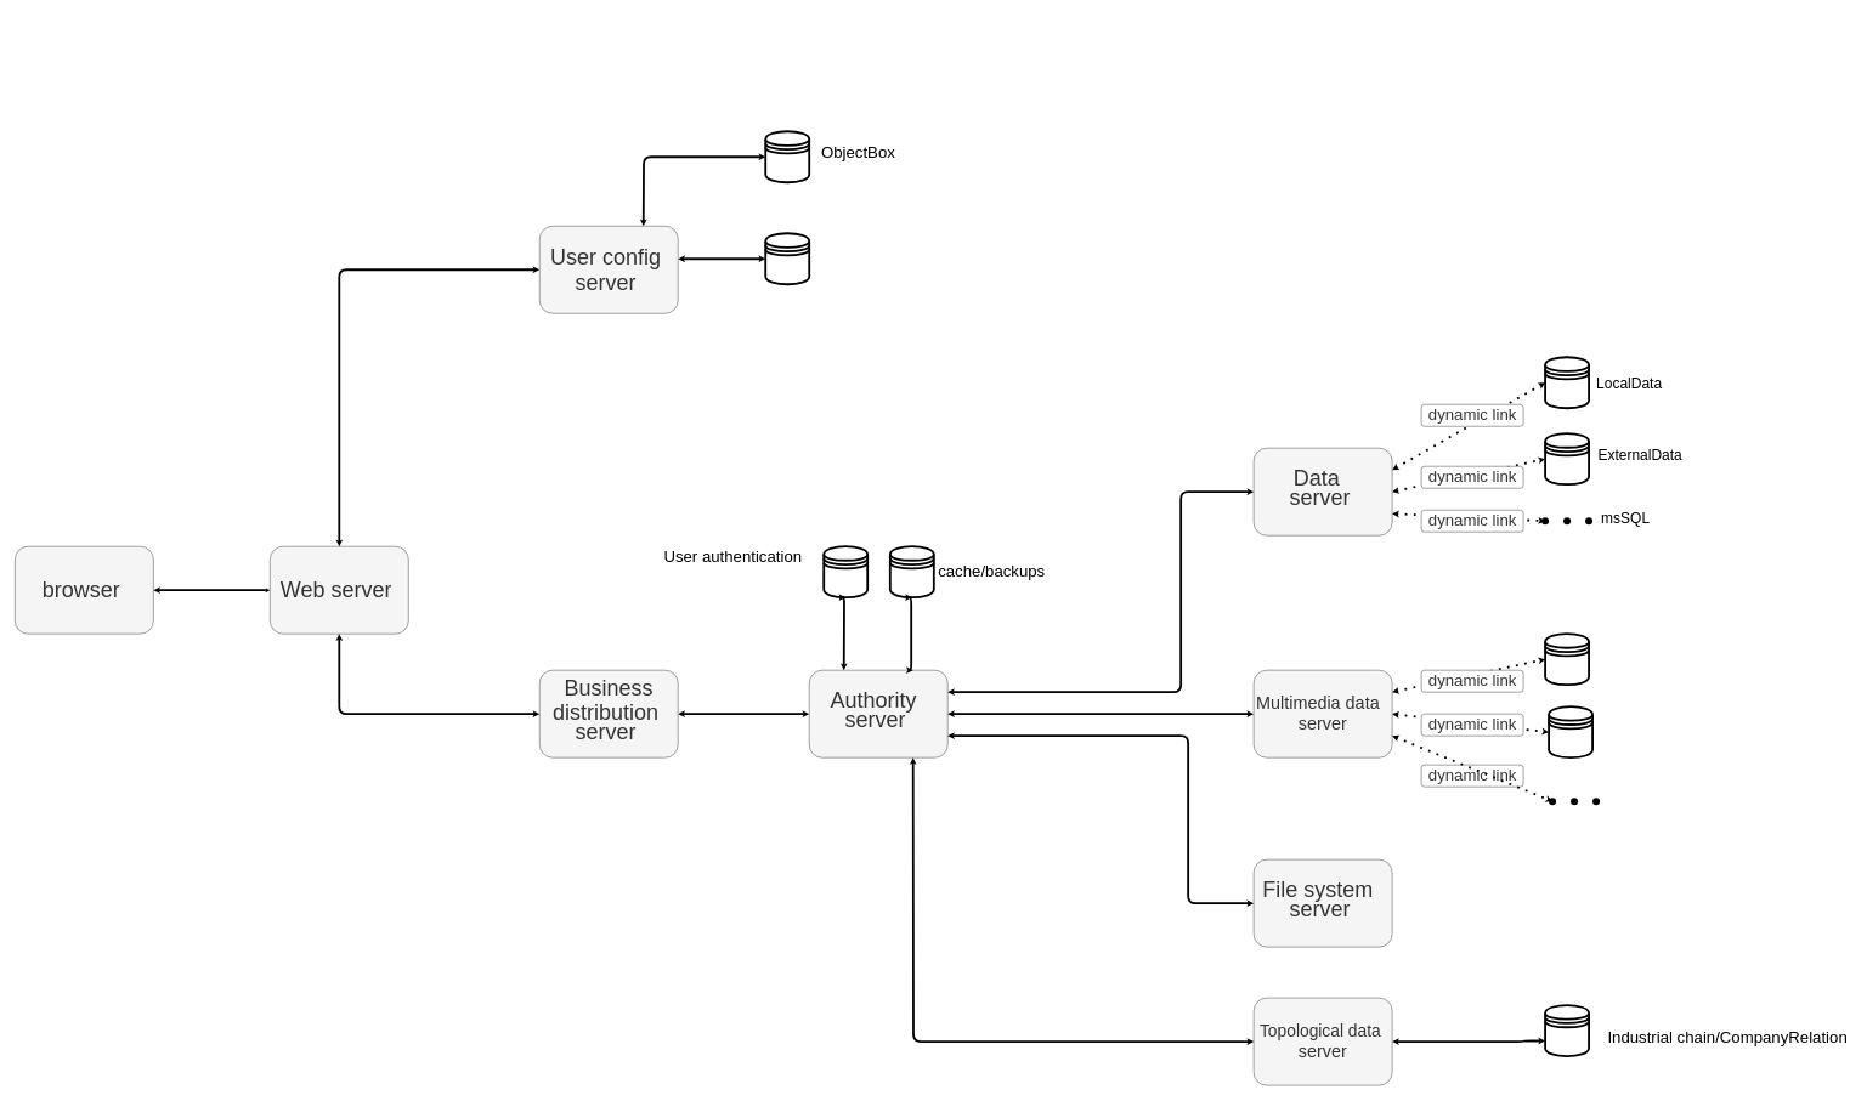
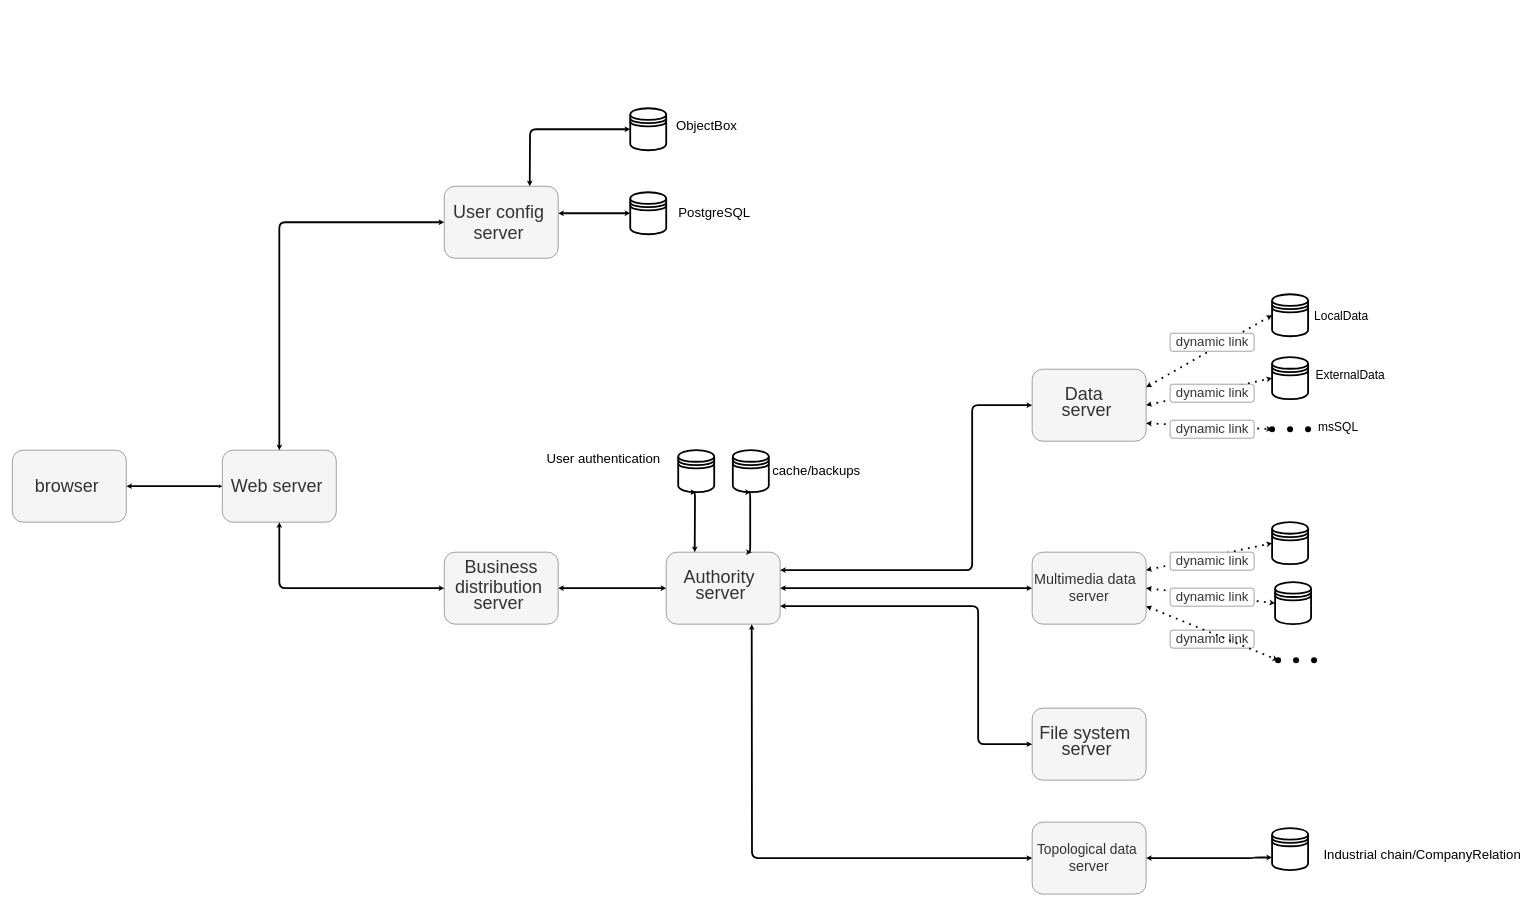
+ <mxCell id="27" value="PostgreSQL" style="text;html=1;align=center;verticalAlign=middle;resizable=0;points=[];autosize=1;strokeColor=none;fontSize=22;" parent="1" vertex="1"><mxGeometry x="1120" y="340" width="140" height="30" as="geometry" /></mxCell>
